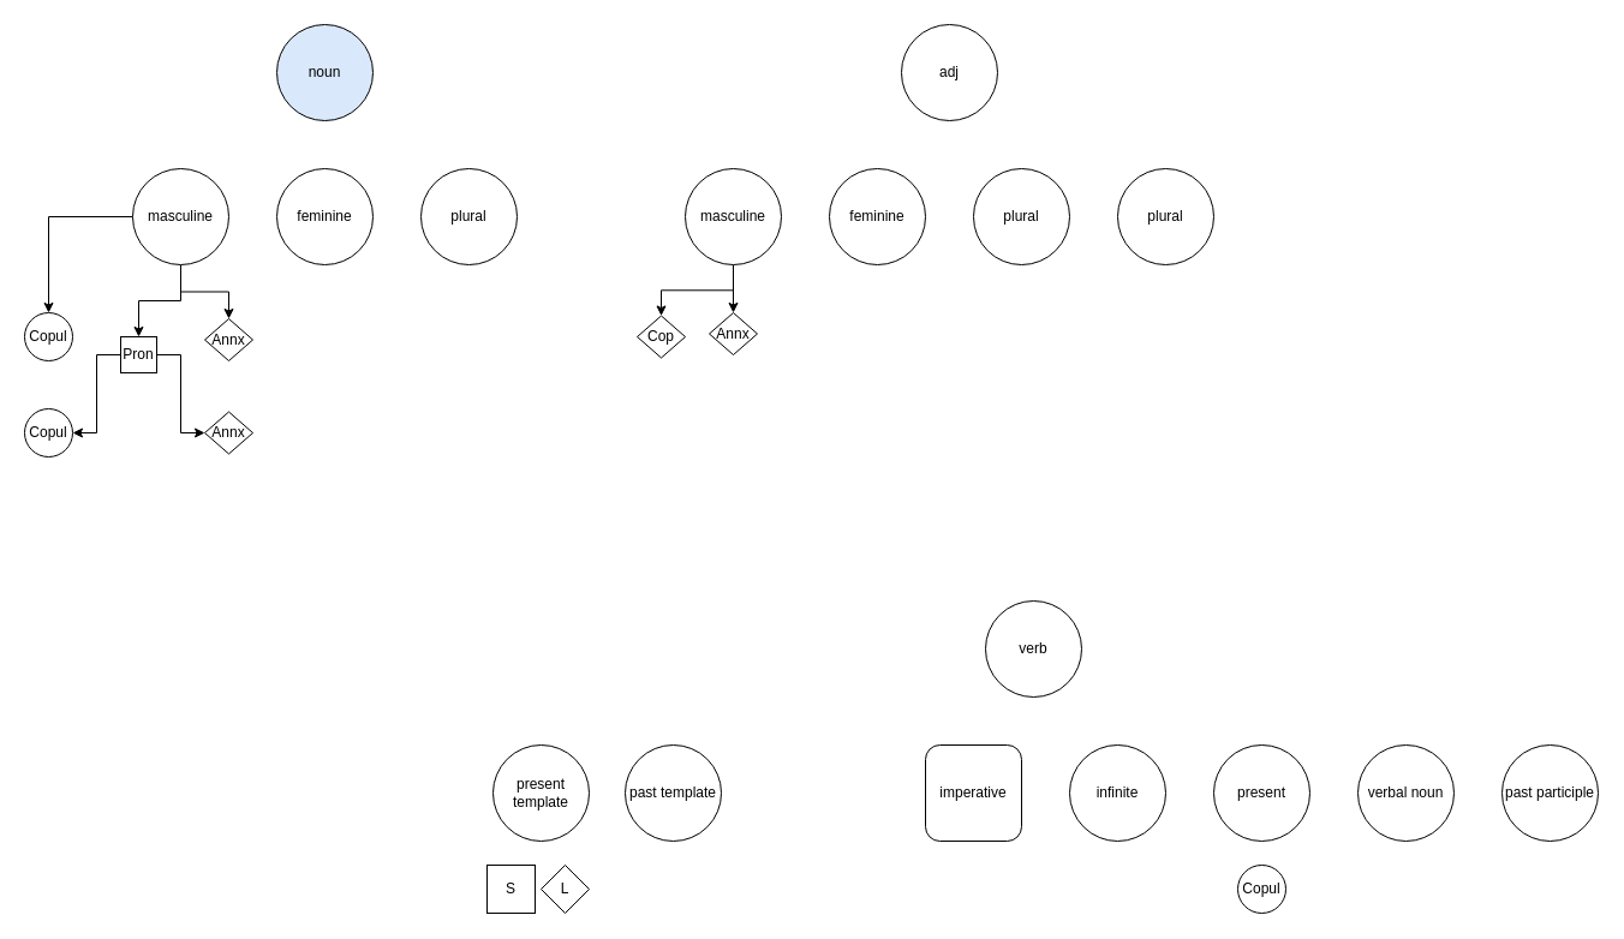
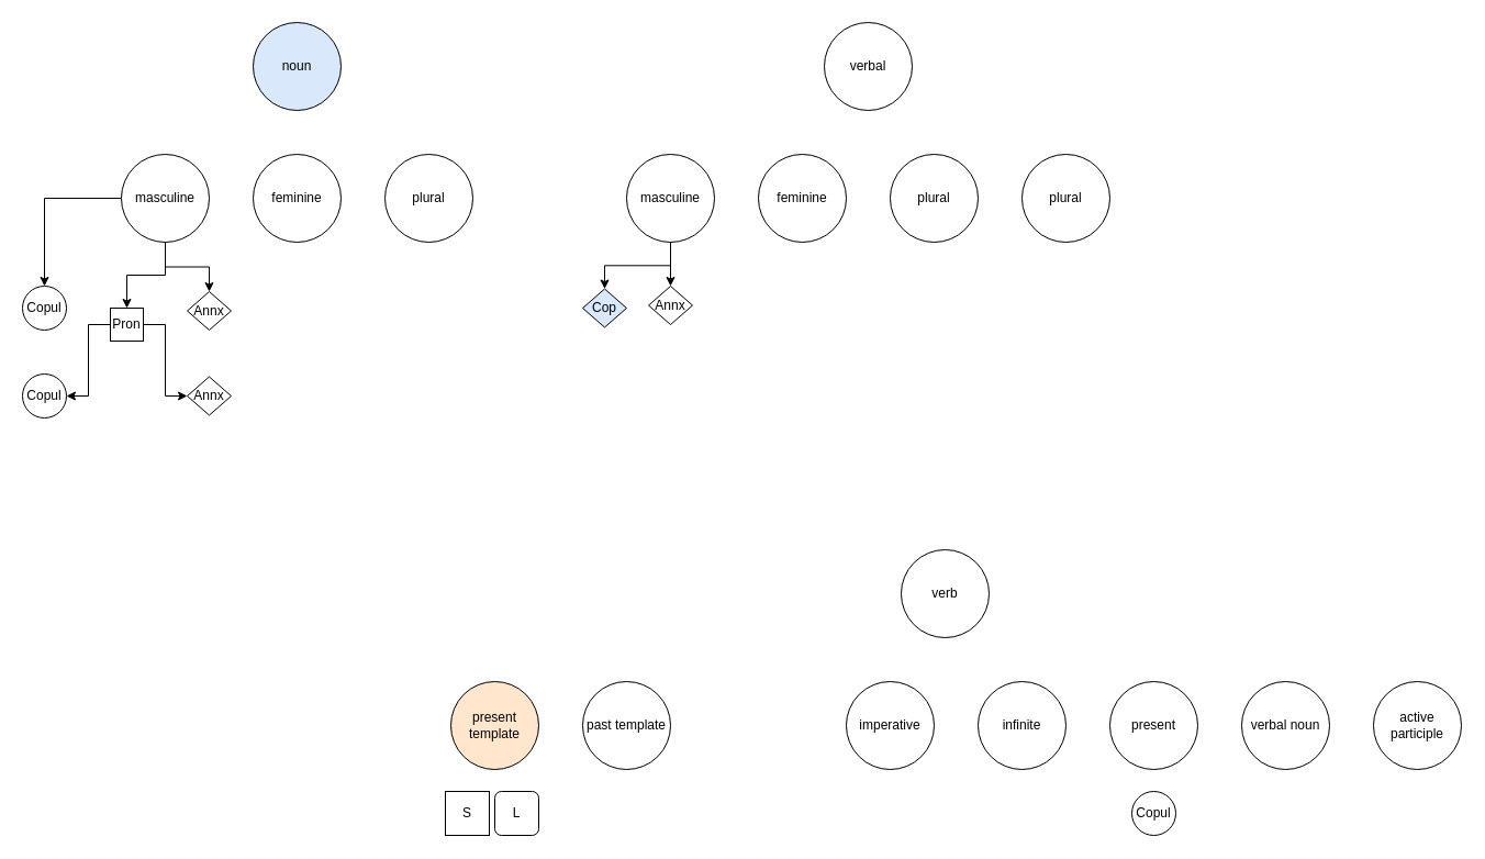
- <mxCell id="16" value="adj" style="ellipse;whiteSpace=wrap;html=1;aspect=fixed;" parent="1" vertex="1"><mxGeometry x="750" y="20" width="80" height="80" as="geometry" /></mxCell>
+ <mxCell id="16" value="verbal" style="ellipse;whiteSpace=wrap;html=1;aspect=fixed;" parent="1" vertex="1"><mxGeometry x="750" y="20" width="80" height="80" as="geometry" /></mxCell>
- <mxCell id="35" value="Cop" style="rhombus;whiteSpace=wrap;html=1;" vertex="1" parent="1"><mxGeometry x="530" y="262.5" width="40" height="35" as="geometry" /></mxCell>
+ <mxCell id="35" value="Cop" style="rhombus;whiteSpace=wrap;html=1;fillColor=#dae8fc;" vertex="1" parent="1"><mxGeometry x="530" y="262.5" width="40" height="35" as="geometry" /></mxCell>
- <mxCell id="25" value="present template" style="ellipse;whiteSpace=wrap;html=1;aspect=fixed;" parent="1" vertex="1"><mxGeometry x="410" y="620" width="80" height="80" as="geometry" /></mxCell>
+ <mxCell id="25" value="present template" style="ellipse;whiteSpace=wrap;html=1;aspect=fixed;fillColor=#ffe6cc;" parent="1" vertex="1"><mxGeometry x="410" y="620" width="80" height="80" as="geometry" /></mxCell>
- <mxCell id="26" value="past template" style="ellipse;whiteSpace=wrap;html=1;aspect=fixed;" parent="1" vertex="1"><mxGeometry x="520" y="620" width="80" height="80" as="geometry" /></mxCell>
+ <mxCell id="26" value="past template" style="ellipse;whiteSpace=wrap;html=1;aspect=fixed;" parent="1" vertex="1"><mxGeometry x="530" y="620" width="80" height="80" as="geometry" /></mxCell>
- <mxCell id="27" value="imperative" style="whiteSpace=wrap;html=1;aspect=fixed;rounded=1;" parent="1" vertex="1"><mxGeometry x="770" y="620" width="80" height="80" as="geometry" /></mxCell>
+ <mxCell id="27" value="imperative" style="ellipse;whiteSpace=wrap;html=1;aspect=fixed;" parent="1" vertex="1"><mxGeometry x="770" y="620" width="80" height="80" as="geometry" /></mxCell>
- <mxCell id="31" value="past participle" style="ellipse;whiteSpace=wrap;html=1;aspect=fixed;" parent="1" vertex="1"><mxGeometry x="1250" y="620" width="80" height="80" as="geometry" /></mxCell>
+ <mxCell id="31" value="active participle" style="ellipse;whiteSpace=wrap;html=1;aspect=fixed;" parent="1" vertex="1"><mxGeometry x="1250" y="620" width="80" height="80" as="geometry" /></mxCell>
- <mxCell id="33" value="L" style="rhombus;whiteSpace=wrap;html=1;" parent="1" vertex="1"><mxGeometry x="450" y="720" width="40" height="40" as="geometry" /></mxCell>
+ <mxCell id="33" value="L" style="whiteSpace=wrap;html=1;rounded=1;" parent="1" vertex="1"><mxGeometry x="450" y="720" width="40" height="40" as="geometry" /></mxCell>
